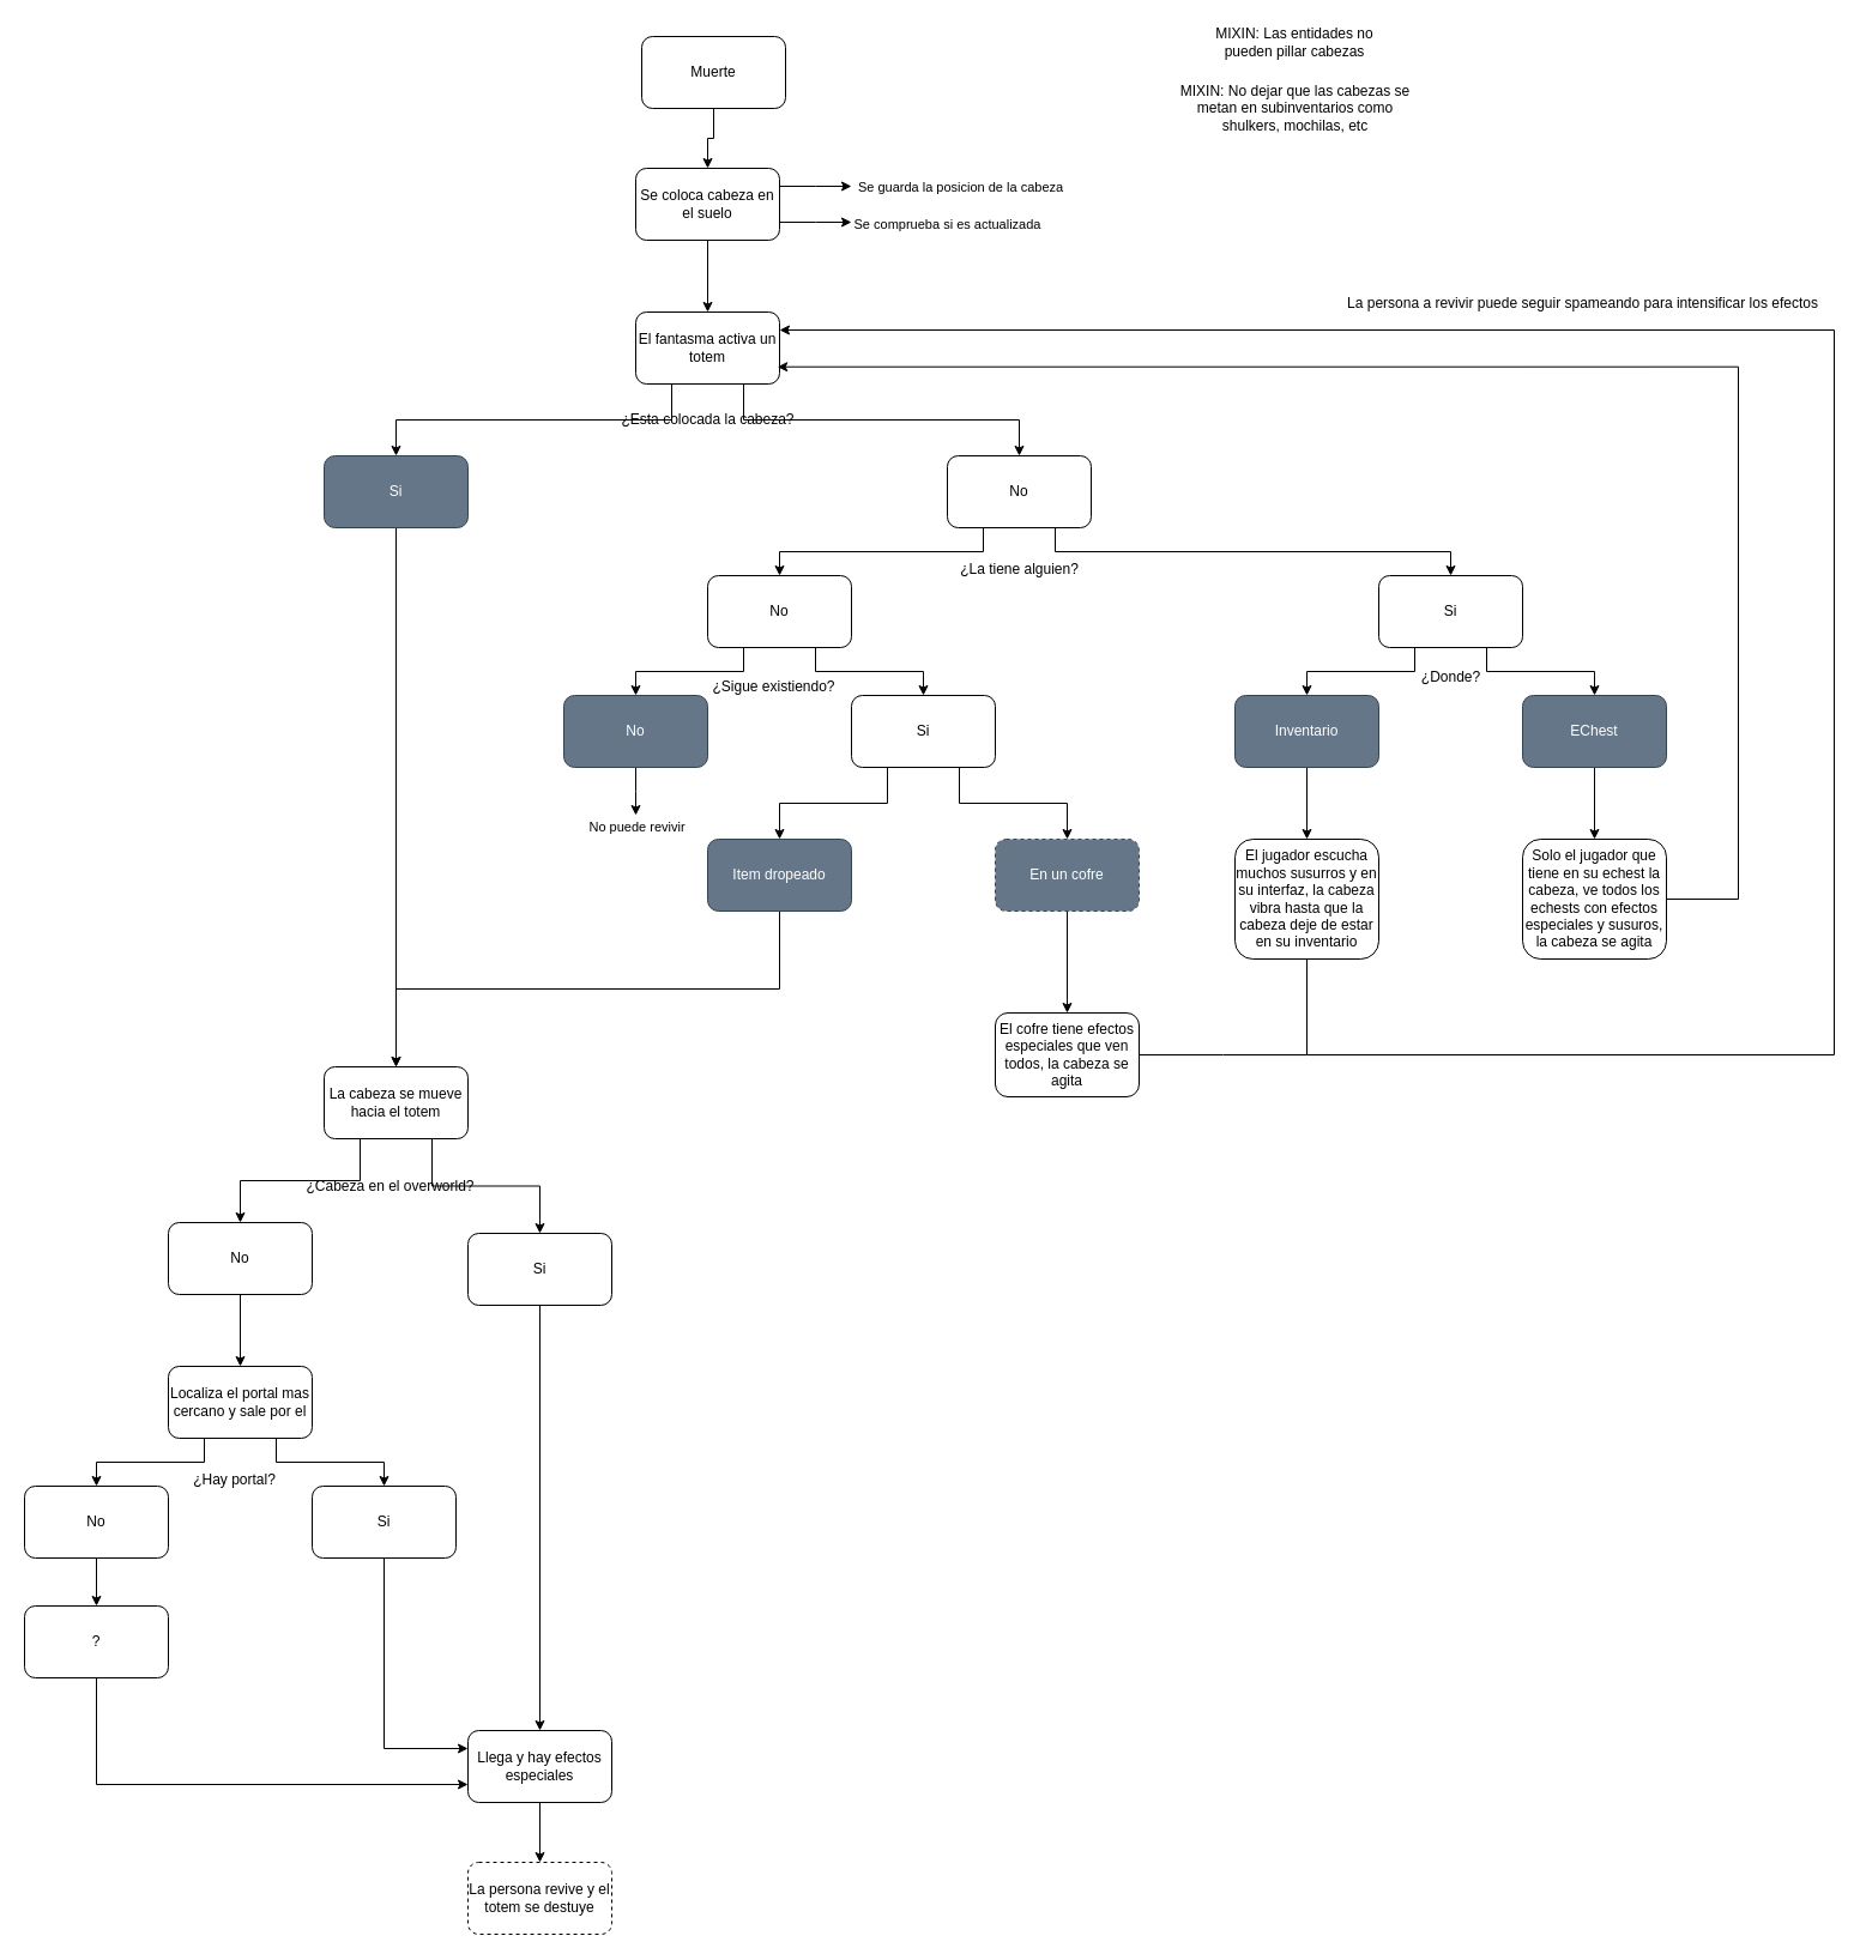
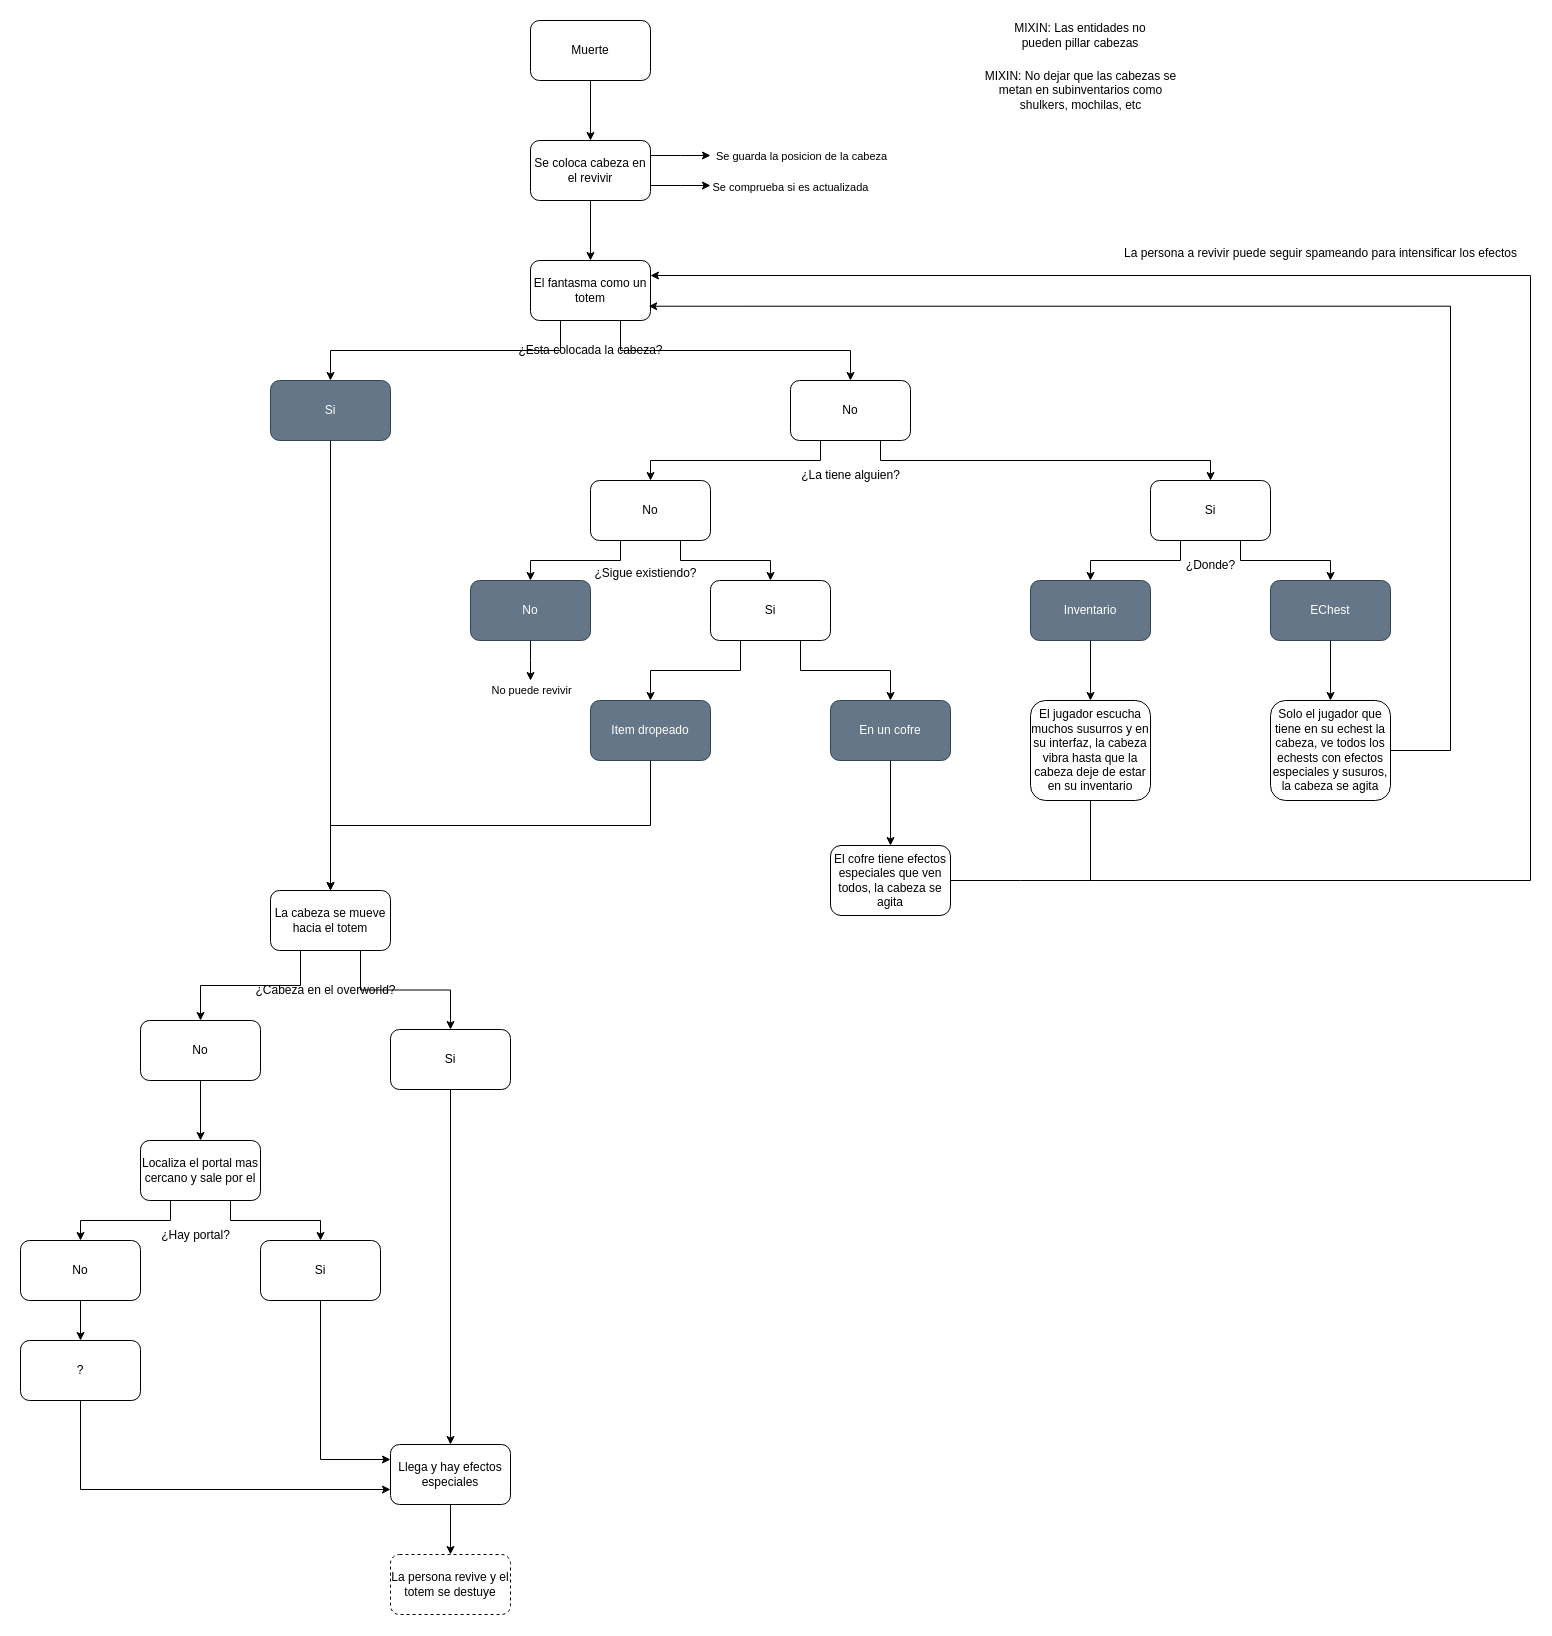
- <mxCell id="3" value="Muerte" style="rounded=1;whiteSpace=wrap;html=1;" parent="1" vertex="1"><mxGeometry x="535" y="30" width="120" height="60" as="geometry" /></mxCell>
+ <mxCell id="3" value="Muerte" style="rounded=1;whiteSpace=wrap;html=1;" parent="1" vertex="1"><mxGeometry x="530" y="20" width="120" height="60" as="geometry" /></mxCell>
- <mxCell id="9" value="Se coloca cabeza en el suelo" style="rounded=1;whiteSpace=wrap;html=1;" parent="1" vertex="1"><mxGeometry x="530" y="140" width="120" height="60" as="geometry" /></mxCell>
+ <mxCell id="9" value="Se coloca cabeza en el revivir" style="rounded=1;whiteSpace=wrap;html=1;" parent="1" vertex="1"><mxGeometry x="530" y="140" width="120" height="60" as="geometry" /></mxCell>
- <mxCell id="12" value="El fantasma activa un totem" style="rounded=1;whiteSpace=wrap;html=1;" parent="1" vertex="1"><mxGeometry x="530" y="260" width="120" height="60" as="geometry" /></mxCell>
+ <mxCell id="12" value="El fantasma como un totem" style="rounded=1;whiteSpace=wrap;html=1;" parent="1" vertex="1"><mxGeometry x="530" y="260" width="120" height="60" as="geometry" /></mxCell>
- <mxCell id="44" value="En un cofre" style="rounded=1;whiteSpace=wrap;html=1;fillColor=#647687;strokeColor=#314354;fontColor=#ffffff;dashed=1;" parent="1" vertex="1"><mxGeometry x="830" y="700" width="120" height="60" as="geometry" /></mxCell>
+ <mxCell id="44" value="En un cofre" style="rounded=1;whiteSpace=wrap;html=1;fillColor=#647687;strokeColor=#314354;fontColor=#ffffff;" parent="1" vertex="1"><mxGeometry x="830" y="700" width="120" height="60" as="geometry" /></mxCell>
